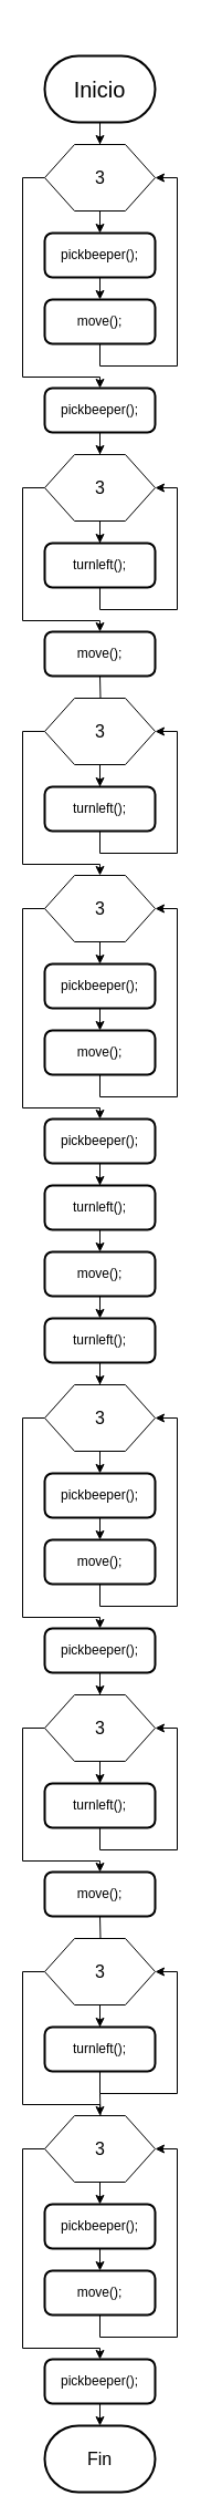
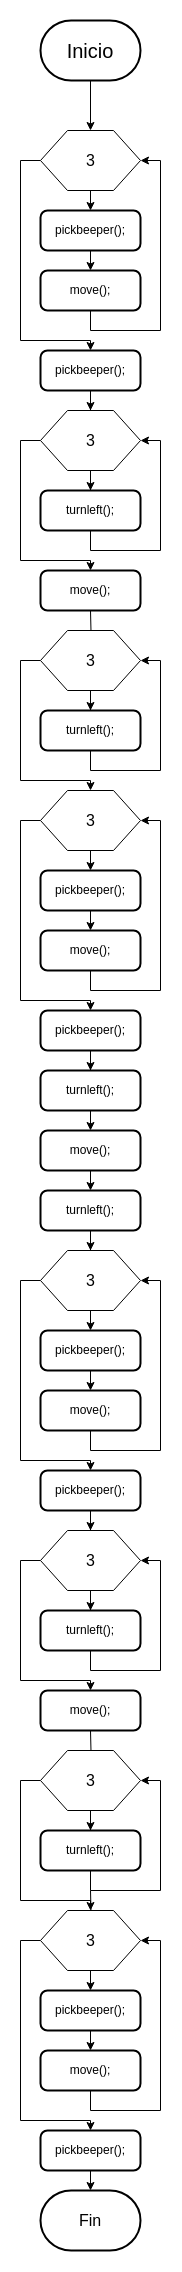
- <mxCell id="3" value="Inicio" style="strokeWidth=2;html=1;shape=mxgraph.flowchart.terminator;whiteSpace=wrap;fontSize=20;" vertex="1" parent="1"><mxGeometry x="40" y="50" width="100" height="60" as="geometry" /></mxCell>
+ <mxCell id="3" value="Inicio" style="strokeWidth=2;html=1;shape=mxgraph.flowchart.terminator;whiteSpace=wrap;fontSize=20;" vertex="1" parent="1"><mxGeometry x="40" y="20" width="100" height="60" as="geometry" /></mxCell>
